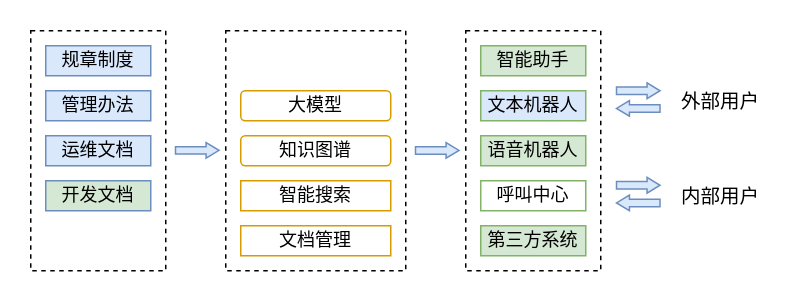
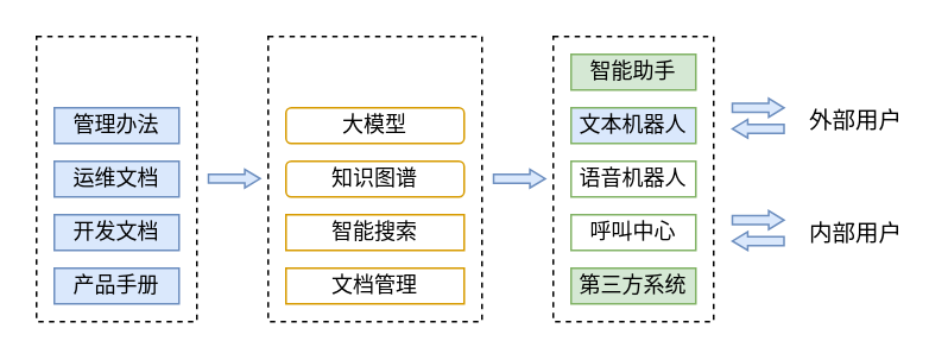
- <mxCell id="21" value="规章制度" style="rounded=0;whiteSpace=wrap;html=1;fillColor=#dae8fc;strokeColor=#6c8ebf;" vertex="1" parent="1"><mxGeometry x="30" y="30" width="70" height="20" as="geometry" /></mxCell>
- <mxCell id="11" value="语音机器人" style="rounded=0;whiteSpace=wrap;html=1;fillColor=#d5e8d4;strokeColor=#82b366;" vertex="1" parent="1"><mxGeometry x="320" y="90" width="70" height="20" as="geometry" /></mxCell>
+ <mxCell id="11" value="语音机器人" style="rounded=0;whiteSpace=wrap;html=1;fillColor=#ffffff;strokeColor=#82b366;" vertex="1" parent="1"><mxGeometry x="320" y="90" width="70" height="20" as="geometry" /></mxCell>
- <mxCell id="23" value="开发文档" style="rounded=0;whiteSpace=wrap;html=1;fillColor=#d5e8d4;strokeColor=#6c8ebf;" vertex="1" parent="1"><mxGeometry x="30" y="120" width="70" height="20" as="geometry" /></mxCell>
+ <mxCell id="23" value="开发文档" style="rounded=0;whiteSpace=wrap;html=1;fillColor=#dae8fc;strokeColor=#6c8ebf;" vertex="1" parent="1"><mxGeometry x="30" y="120" width="70" height="20" as="geometry" /></mxCell>
+ <mxCell id="25" value="产品手册" style="rounded=0;whiteSpace=wrap;html=1;fillColor=#dae8fc;strokeColor=#6c8ebf;" vertex="1" parent="1"><mxGeometry x="30" y="150" width="70" height="20" as="geometry" /></mxCell>
